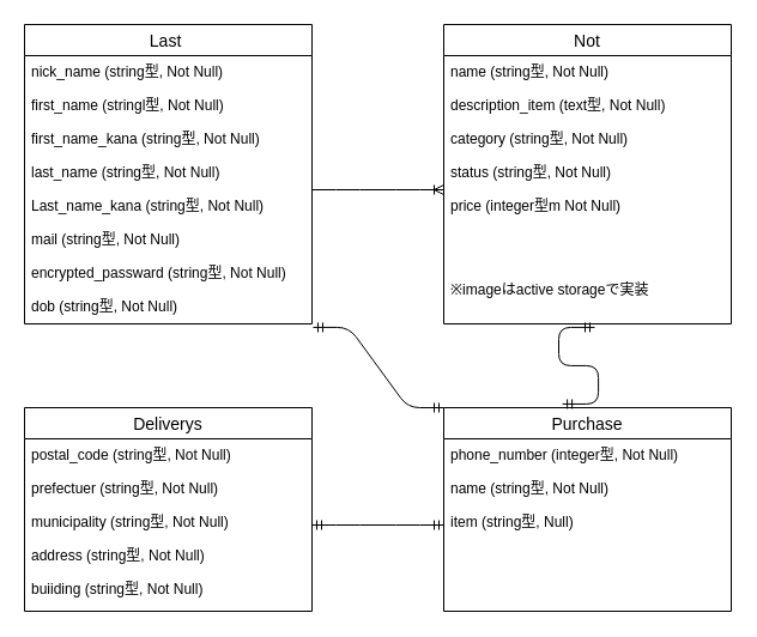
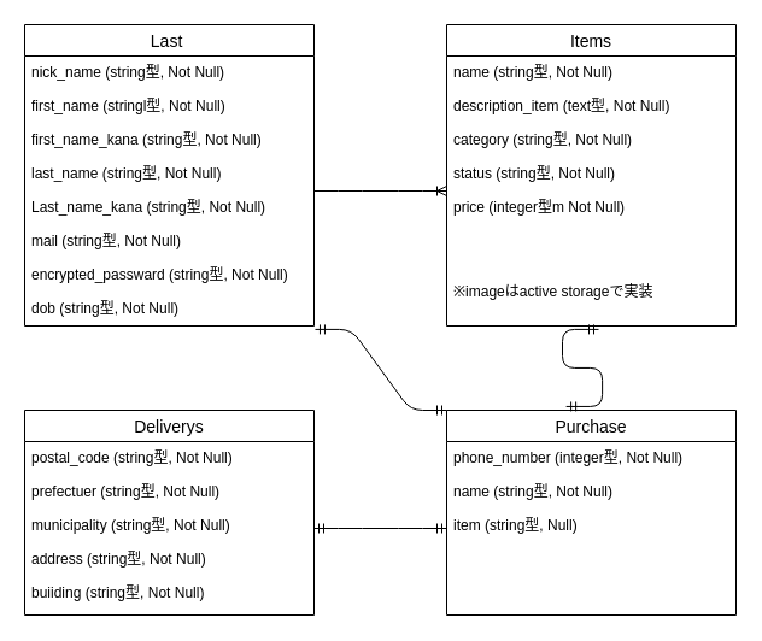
- <mxCell id="4" value="Not" style="swimlane;fontStyle=0;childLayout=stackLayout;horizontal=1;startSize=26;horizontalStack=0;resizeParent=1;resizeParentMax=0;resizeLast=0;collapsible=1;marginBottom=0;align=center;fontSize=14;" parent="1" vertex="1"><mxGeometry x="370" y="20" width="240" height="250" as="geometry" /></mxCell>
+ <mxCell id="4" value="Items" style="swimlane;fontStyle=0;childLayout=stackLayout;horizontal=1;startSize=26;horizontalStack=0;resizeParent=1;resizeParentMax=0;resizeLast=0;collapsible=1;marginBottom=0;align=center;fontSize=14;" parent="1" vertex="1"><mxGeometry x="370" y="20" width="240" height="250" as="geometry" /></mxCell>
